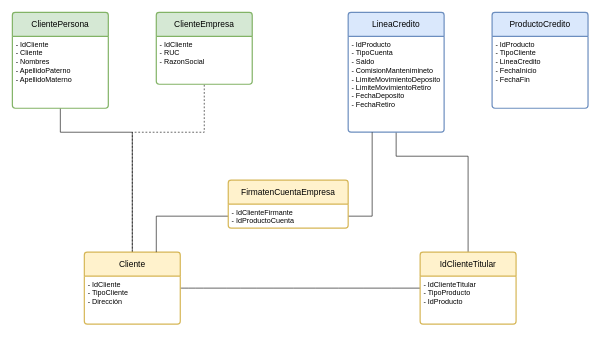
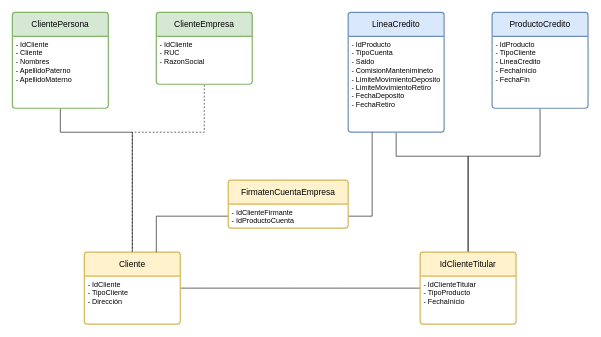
+ <mxCell id="12" style="edgeStyle=orthogonalEdgeStyle;rounded=0;orthogonalLoop=1;jettySize=auto;html=1;fontSize=12;startSize=8;endSize=8;endArrow=none;endFill=0;" edge="1" parent="1" source="13" target="18"><mxGeometry relative="1" as="geometry"><Array as="points"><mxPoint x="780" y="260" /><mxPoint x="900" y="260" /></Array></mxGeometry></mxCell>
- <mxCell id="14" value="- IdClienteTitular&lt;br&gt;- TipoProducto&lt;br&gt;- IdProducto" style="align=left;strokeColor=none;fillColor=none;spacingLeft=4;fontSize=12;verticalAlign=top;resizable=0;rotatable=0;part=1;html=1;" vertex="1" parent="13"><mxGeometry y="40" width="160" height="80" as="geometry" /></mxCell>
+ <mxCell id="14" value="- IdClienteTitular&lt;br&gt;- TipoProducto&lt;br&gt;- FechaInicio" style="align=left;strokeColor=none;fillColor=none;spacingLeft=4;fontSize=12;verticalAlign=top;resizable=0;rotatable=0;part=1;html=1;" vertex="1" parent="13"><mxGeometry y="40" width="160" height="80" as="geometry" /></mxCell>
